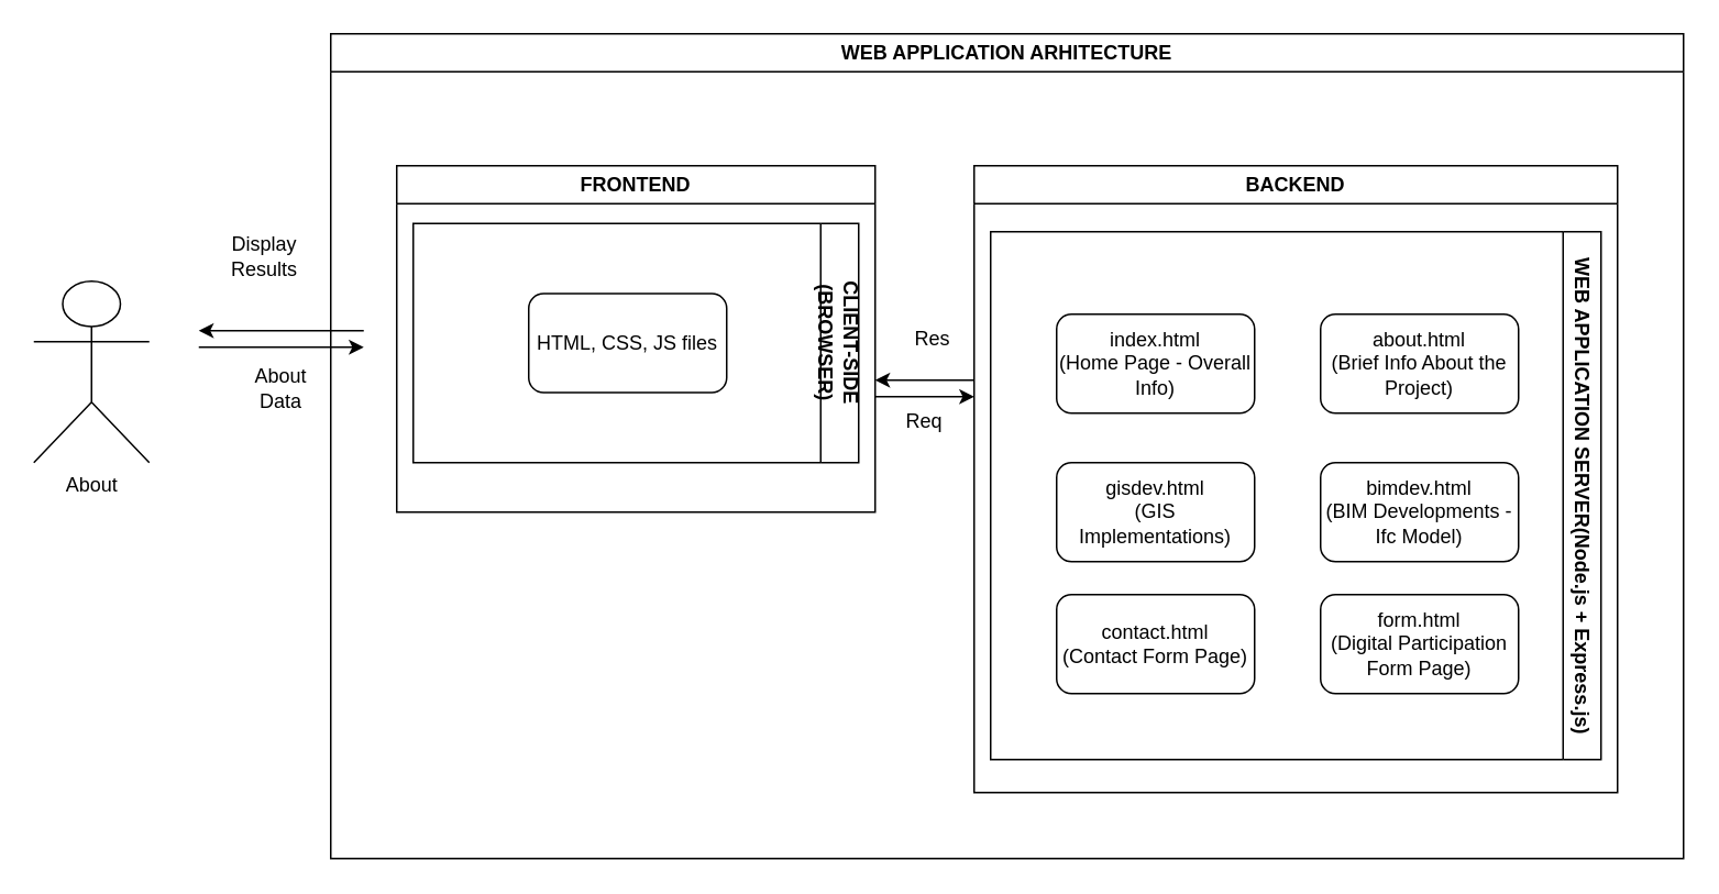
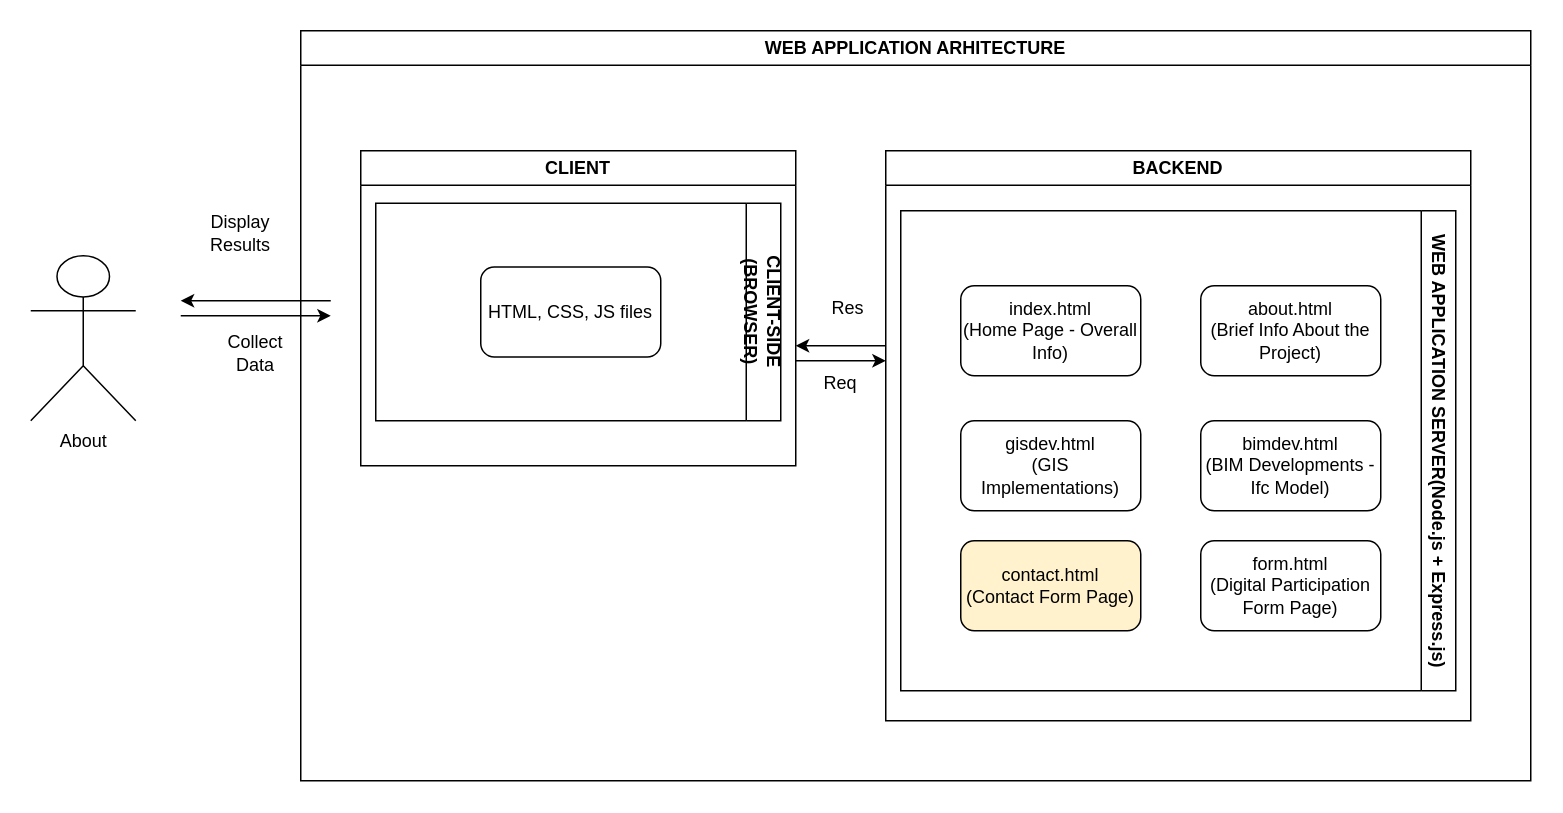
- <mxCell id="3" value="FRONTEND" style="swimlane;whiteSpace=wrap;html=1;" vertex="1" parent="2"><mxGeometry x="40" y="80" width="290" height="210" as="geometry" /></mxCell>
+ <mxCell id="3" value="CLIENT" style="swimlane;whiteSpace=wrap;html=1;" vertex="1" parent="2"><mxGeometry x="40" y="80" width="290" height="210" as="geometry" /></mxCell>
- <mxCell id="22" value="About Data" style="text;html=1;align=center;verticalAlign=middle;whiteSpace=wrap;rounded=0;" vertex="1" parent="1"><mxGeometry x="140" y="220" width="60" height="30" as="geometry" /></mxCell>
+ <mxCell id="22" value="Collect Data" style="text;html=1;align=center;verticalAlign=middle;whiteSpace=wrap;rounded=0;" vertex="1" parent="1"><mxGeometry x="140" y="220" width="60" height="30" as="geometry" /></mxCell>
- <mxCell id="11" value="contact.html&lt;br&gt;(Contact Form Page)" style="rounded=1;whiteSpace=wrap;html=1;" vertex="1" parent="7"><mxGeometry x="40" y="220" width="120" height="60" as="geometry" /></mxCell>
+ <mxCell id="11" value="contact.html&lt;br&gt;(Contact Form Page)" style="rounded=1;whiteSpace=wrap;html=1;fillColor=#fff2cc;" vertex="1" parent="7"><mxGeometry x="40" y="220" width="120" height="60" as="geometry" /></mxCell>
